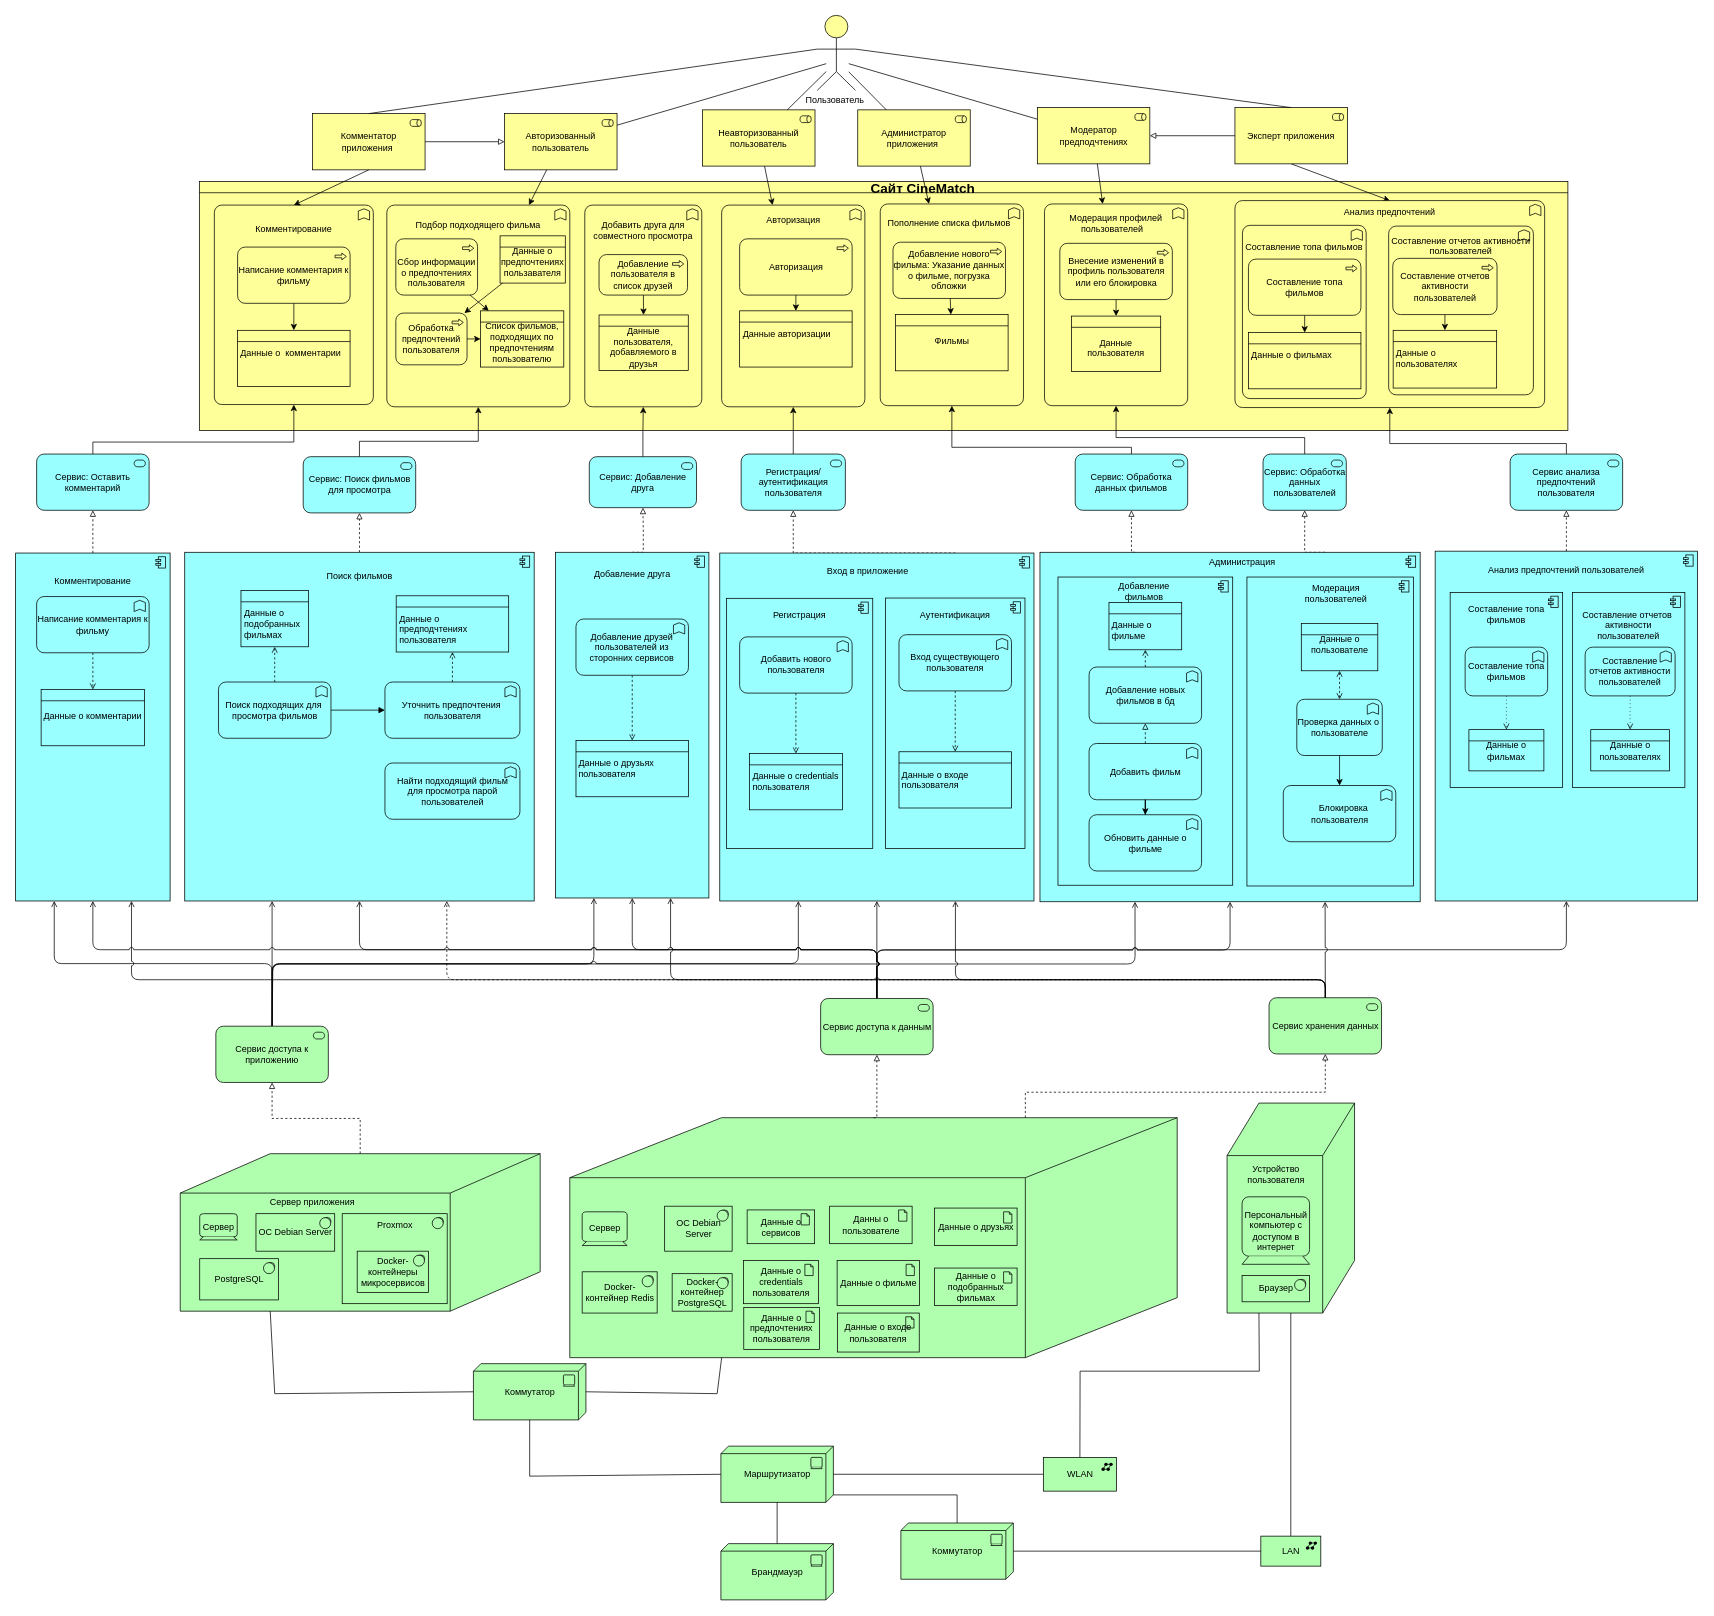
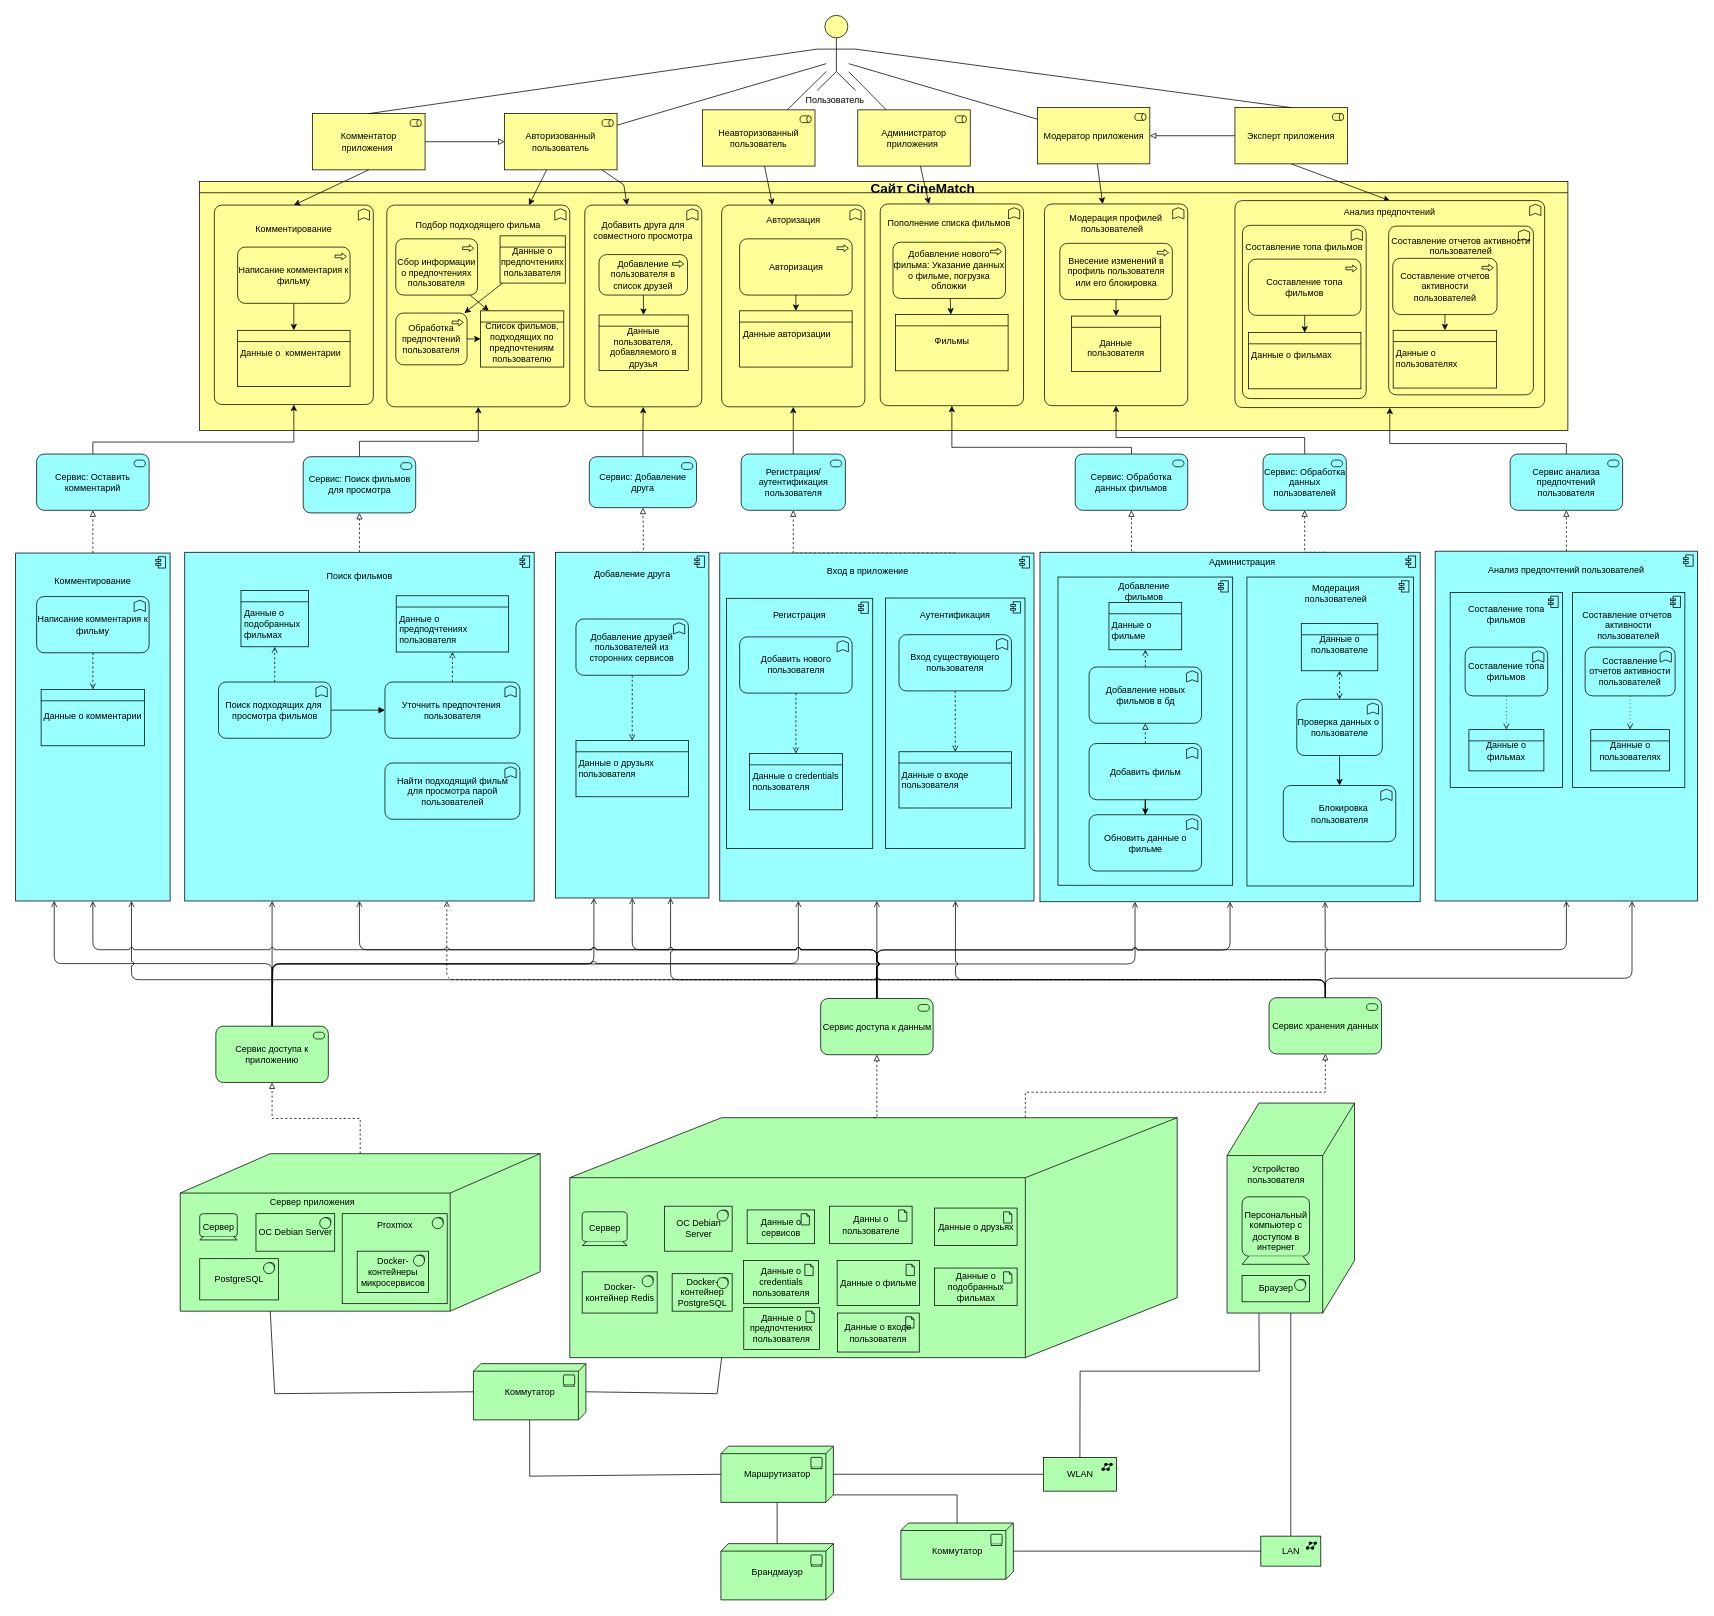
- <mxCell id="6" value="Модератор предподчтениях" style="html=1;outlineConnect=0;whiteSpace=wrap;fillColor=#ffff99;shape=mxgraph.archimate3.application;appType=role;archiType=square;" vertex="1" parent="1"><mxGeometry x="1382.5" y="143" width="150" height="75" as="geometry" /></mxCell>
+ <mxCell id="6" value="Модератор приложения" style="html=1;outlineConnect=0;whiteSpace=wrap;fillColor=#ffff99;shape=mxgraph.archimate3.application;appType=role;archiType=square;" vertex="1" parent="1"><mxGeometry x="1382.5" y="143" width="150" height="75" as="geometry" /></mxCell>
+ <mxCell id="40" value="" style="endArrow=classic;html=1;rounded=0;" edge="1" parent="1" source="9" target="26"><mxGeometry width="50" height="50" relative="1" as="geometry"><mxPoint x="1293" y="245" as="sourcePoint" /><mxPoint x="1343" y="195" as="targetPoint" /><Array as="points"><mxPoint x="831" y="246" /></Array></mxGeometry></mxCell>
+ <mxCell id="85" style="edgeStyle=orthogonalEdgeStyle;rounded=1;orthogonalLoop=1;jettySize=auto;html=1;exitX=0.5;exitY=0;exitDx=0;exitDy=0;exitPerimeter=0;entryX=0.75;entryY=1;entryDx=0;entryDy=0;entryPerimeter=0;endArrow=open;endFill=0;" edge="1" parent="1" source="90" target="151"><mxGeometry relative="1" as="geometry"><Array as="points"><mxPoint x="1766" y="1304" /><mxPoint x="2176" y="1304" /></Array></mxGeometry></mxCell>
